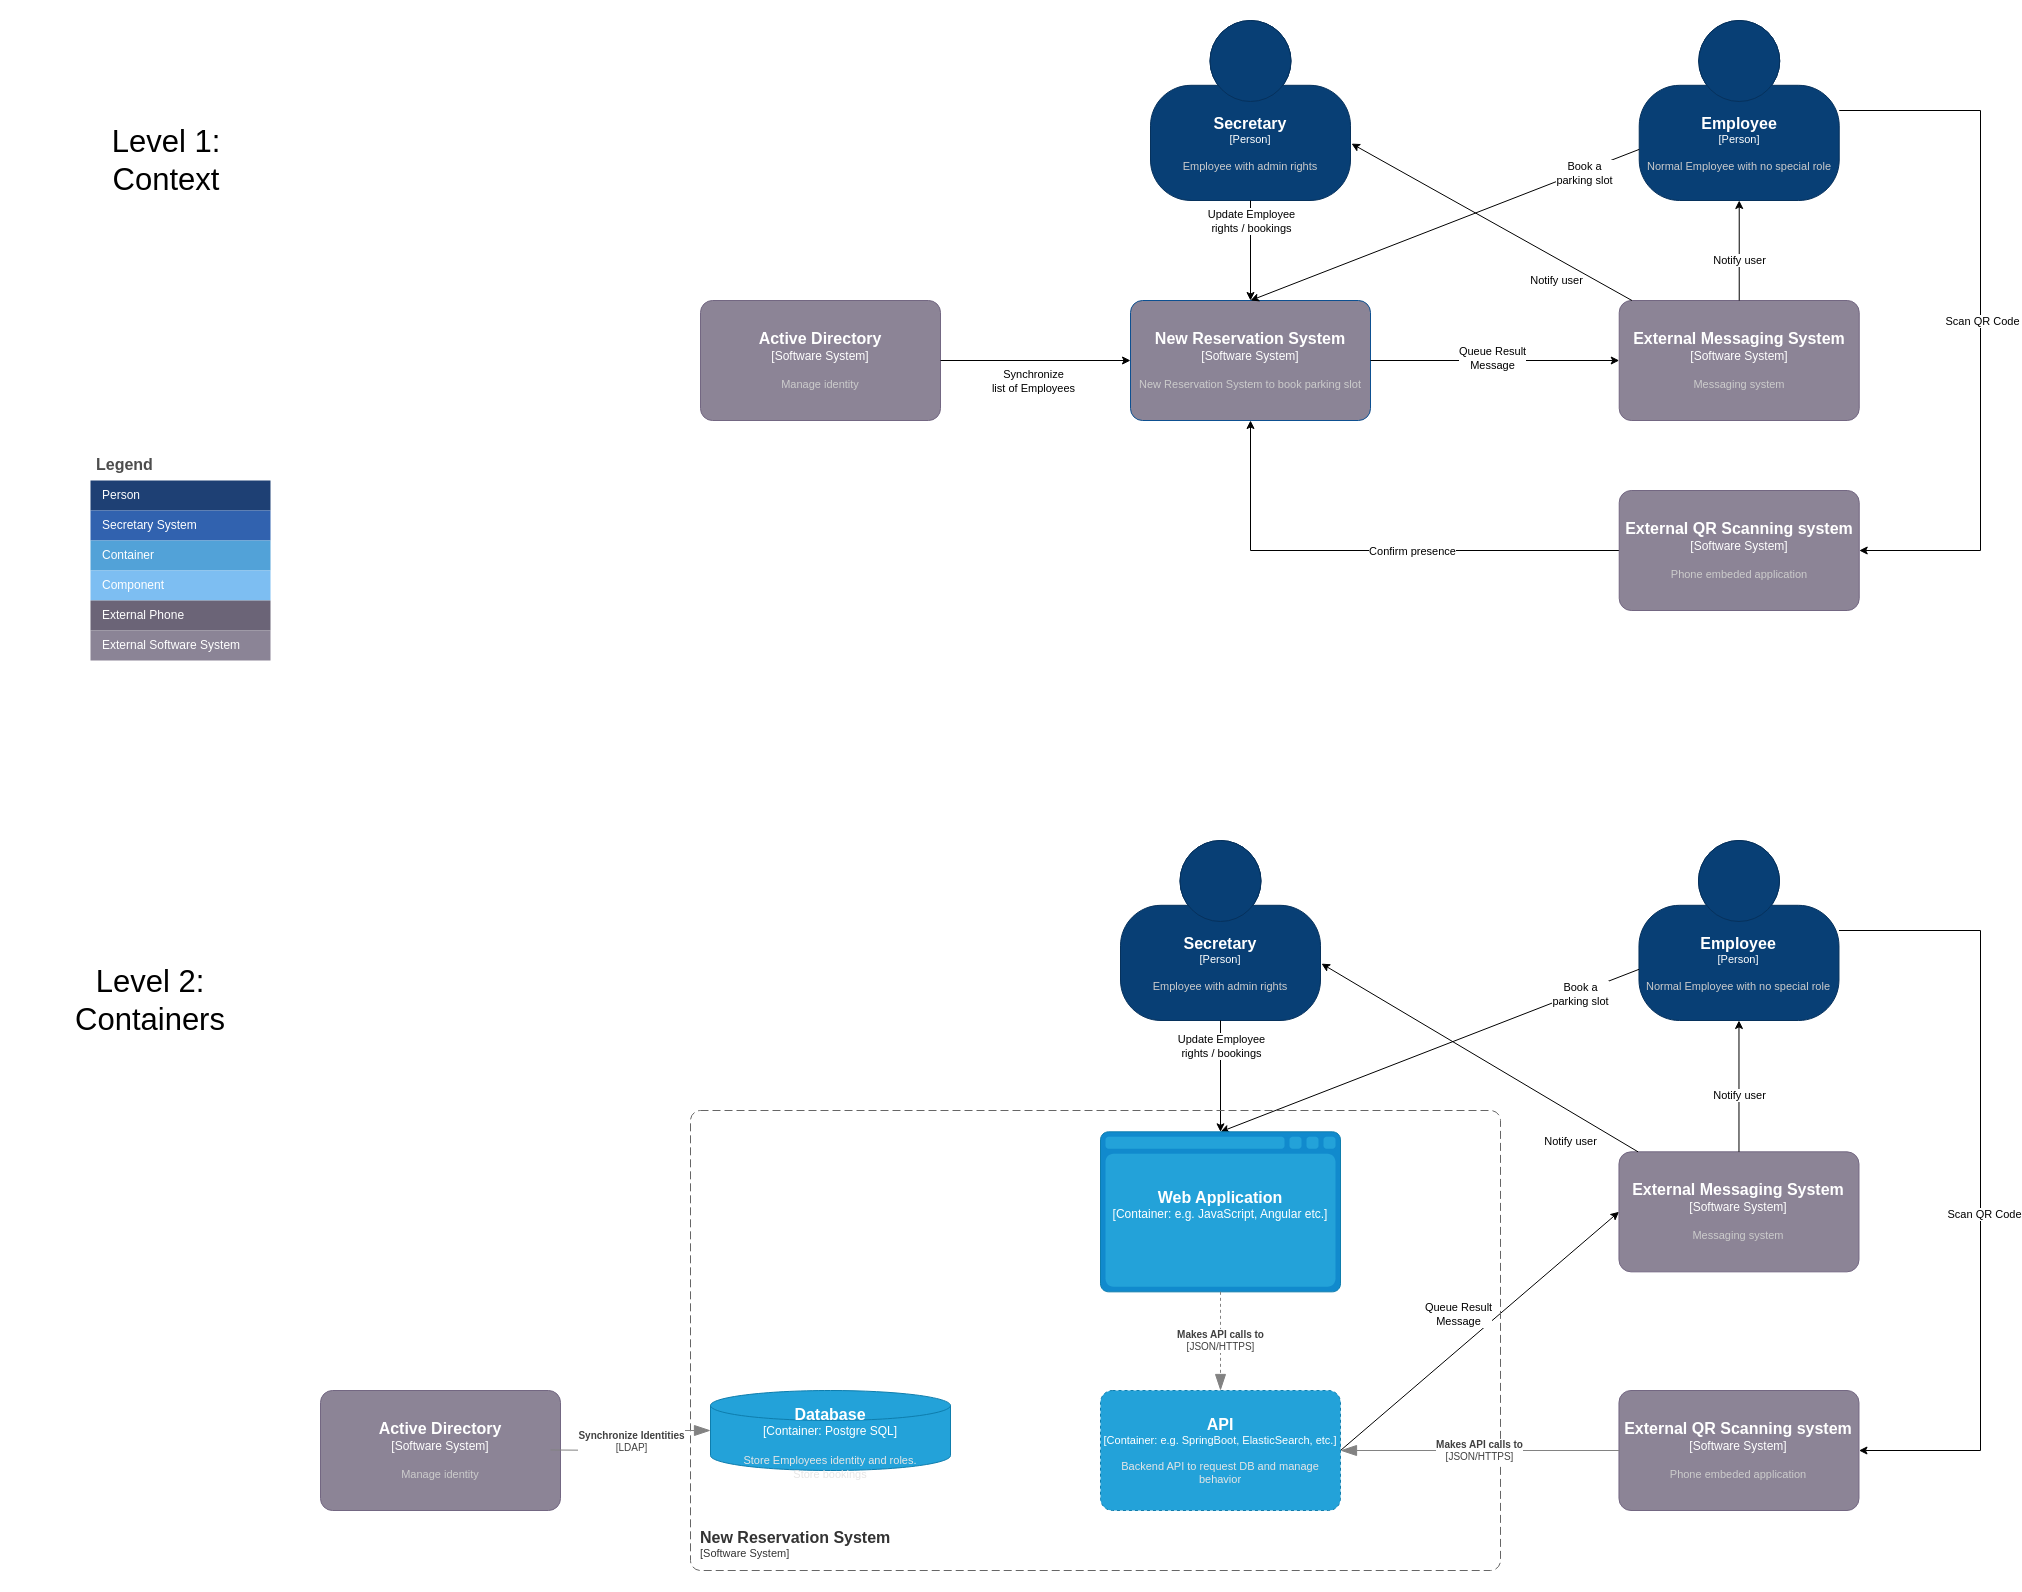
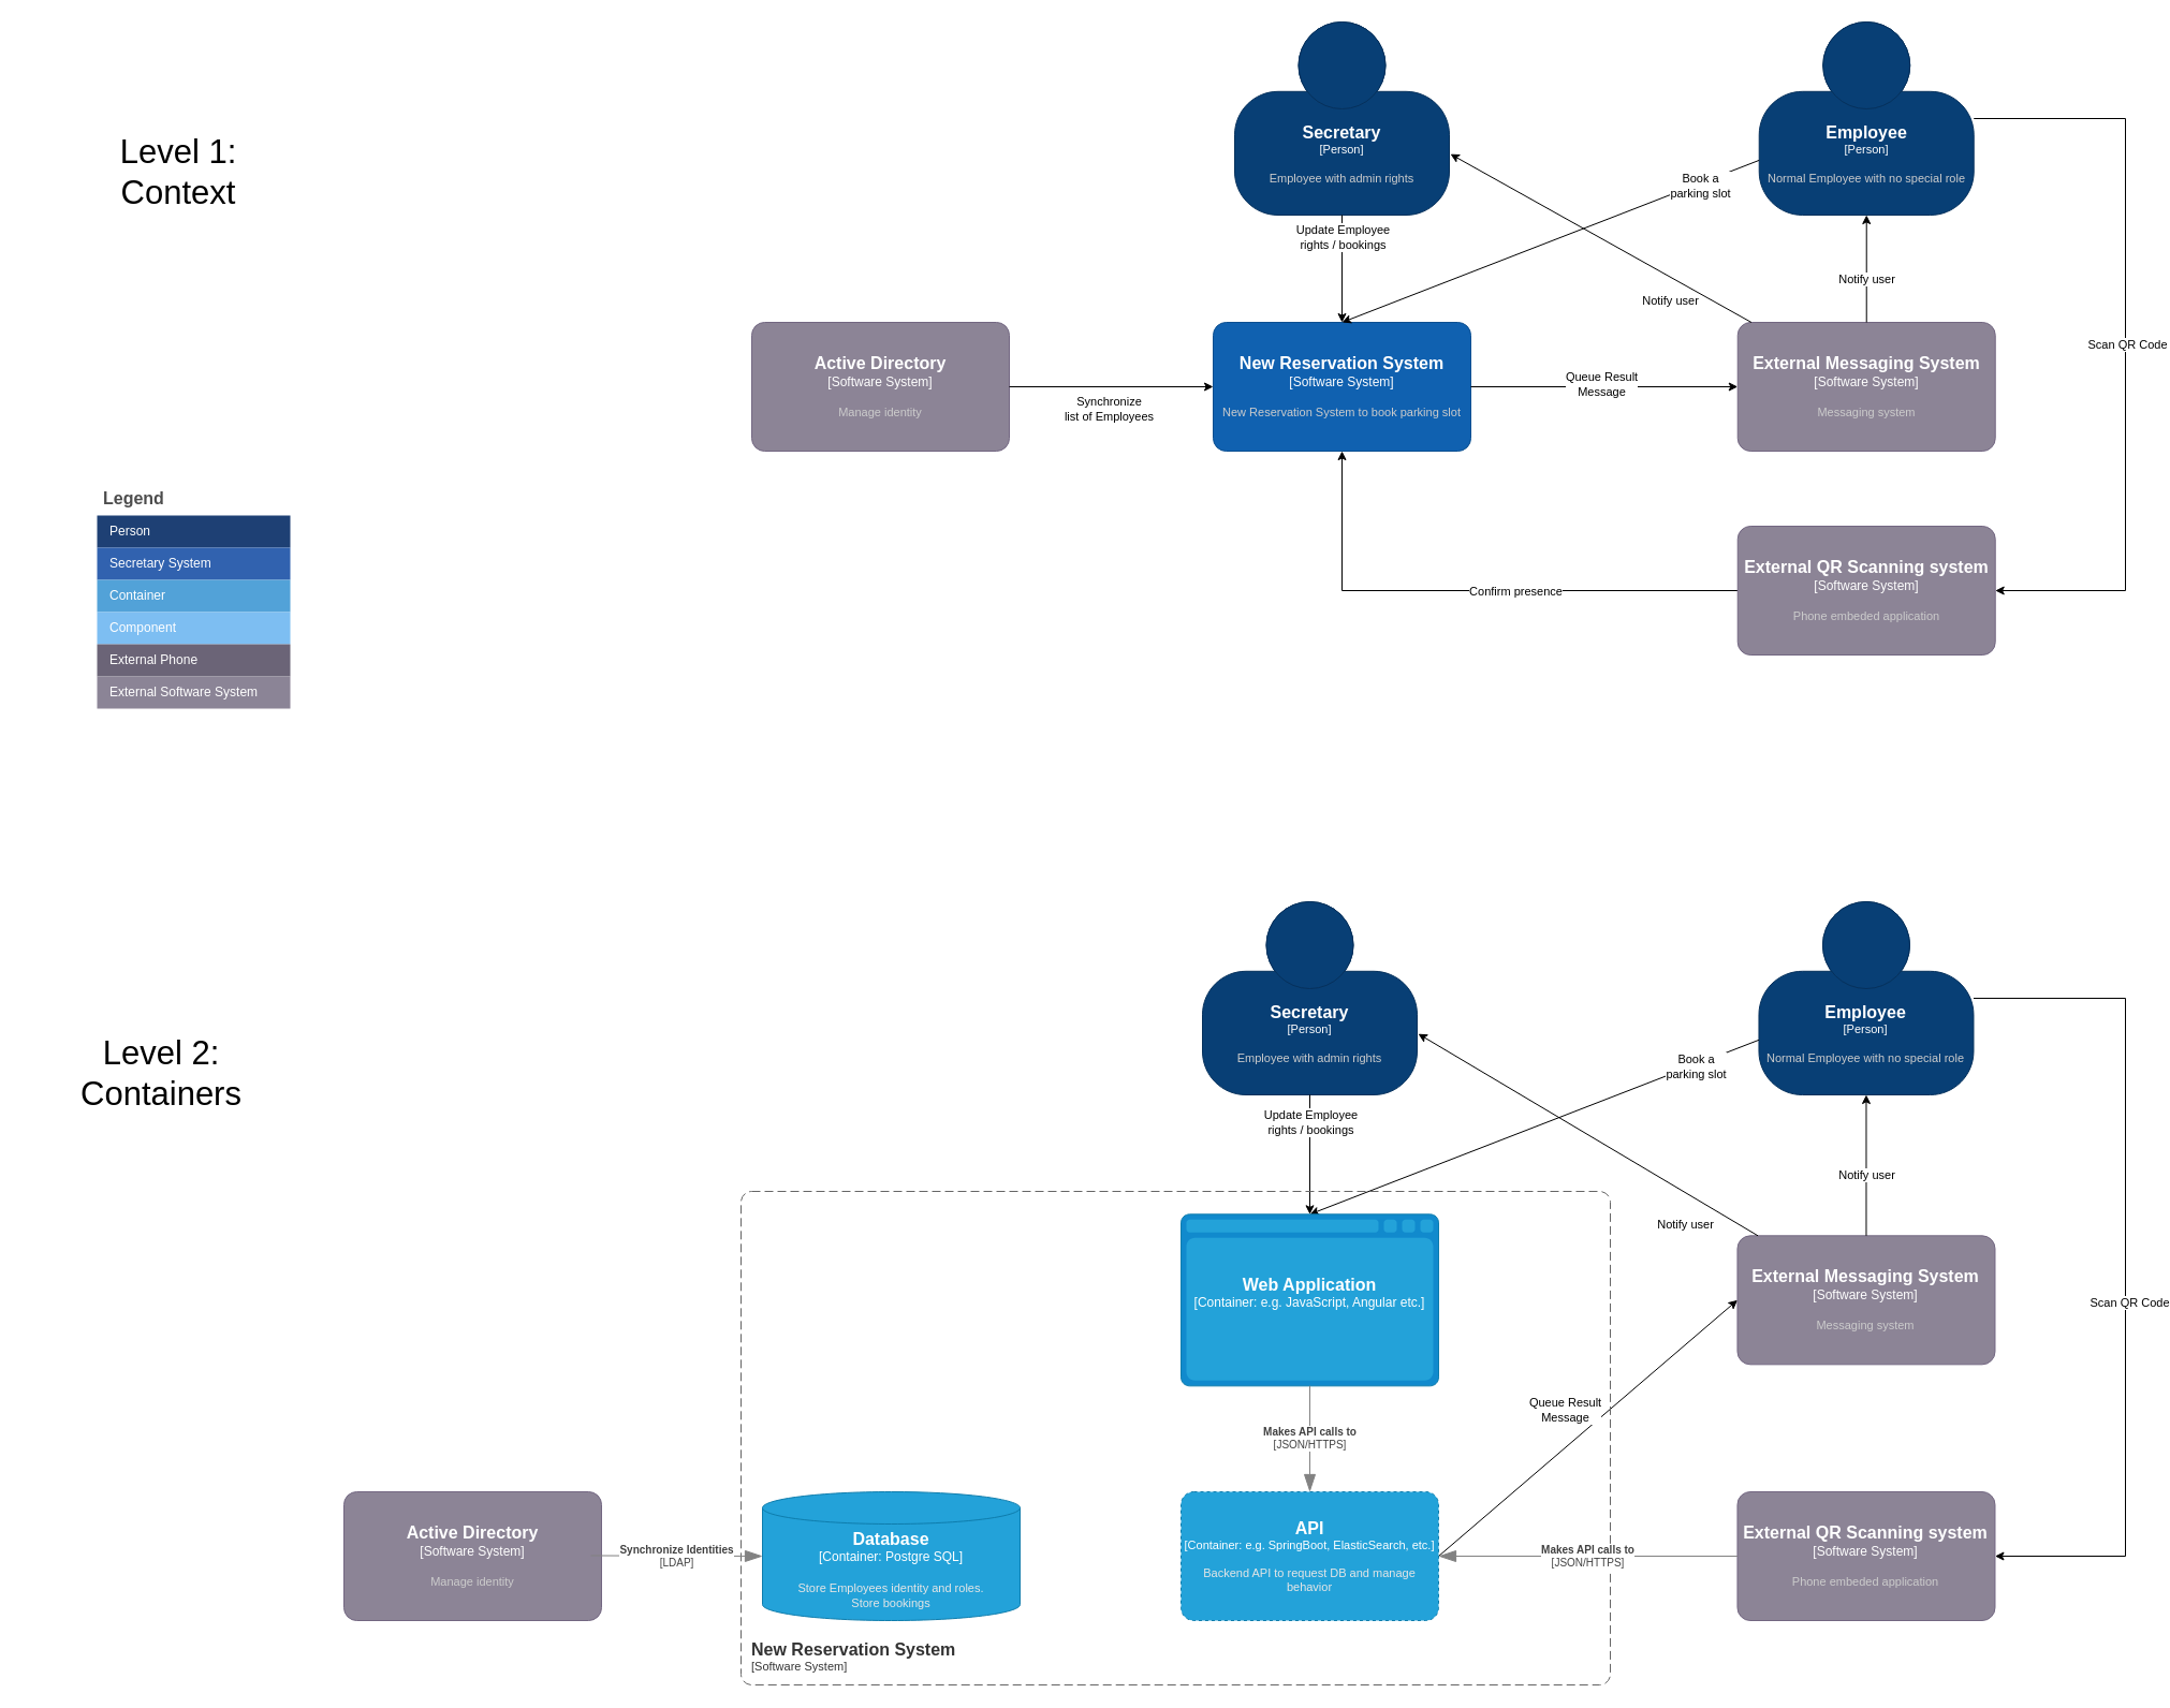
- <mxCell id="3" value="&lt;font style=&quot;font-size: 16px&quot;&gt;&lt;b&gt;New Reservation System&lt;/b&gt;&lt;/font&gt;&lt;div&gt;[Software System]&lt;/div&gt;&lt;br&gt;&lt;div&gt;&lt;font style=&quot;font-size: 11px&quot;&gt;&lt;font color=&quot;#cccccc&quot;&gt;New Reservation System to book parking slot&lt;/font&gt;&lt;/div&gt;" style="rounded=1;whiteSpace=wrap;html=1;labelBackgroundColor=none;fillColor=#8b8496;fontColor=#ffffff;align=center;arcSize=10;strokeColor=#0D5091;metaEdit=1;resizable=0;points=[[0.25,0,0],[0.5,0,0],[0.75,0,0],[1,0.25,0],[1,0.5,0],[1,0.75,0],[0.75,1,0],[0.5,1,0],[0.25,1,0],[0,0.75,0],[0,0.5,0],[0,0.25,0]];" vertex="1" parent="1"><mxGeometry x="1130" y="300" width="240" height="120" as="geometry" /></mxCell>
+ <mxCell id="3" value="&lt;font style=&quot;font-size: 16px&quot;&gt;&lt;b&gt;New Reservation System&lt;/b&gt;&lt;/font&gt;&lt;div&gt;[Software System]&lt;/div&gt;&lt;br&gt;&lt;div&gt;&lt;font style=&quot;font-size: 11px&quot;&gt;&lt;font color=&quot;#cccccc&quot;&gt;New Reservation System to book parking slot&lt;/font&gt;&lt;/div&gt;" style="rounded=1;whiteSpace=wrap;html=1;labelBackgroundColor=none;fillColor=#1061B0;fontColor=#ffffff;align=center;arcSize=10;strokeColor=#0D5091;metaEdit=1;resizable=0;points=[[0.25,0,0],[0.5,0,0],[0.75,0,0],[1,0.25,0],[1,0.5,0],[1,0.75,0],[0.75,1,0],[0.5,1,0],[0.25,1,0],[0,0.75,0],[0,0.5,0],[0,0.25,0]];" vertex="1" parent="1"><mxGeometry x="1130" y="300" width="240" height="120" as="geometry" /></mxCell>
- <mxCell id="48" value="&lt;div style=&quot;text-align: left&quot;&gt;&lt;div style=&quot;text-align: center&quot;&gt;&lt;b&gt;Makes API calls to&lt;/b&gt;&lt;/div&gt;&lt;div style=&quot;text-align: center&quot;&gt;[JSON/HTTPS]&lt;/div&gt;&lt;/div&gt;" style="endArrow=blockThin;html=1;fontSize=10;fontColor=#404040;strokeWidth=1;endFill=1;strokeColor=#828282;elbow=vertical;metaEdit=1;endSize=14;startSize=14;jumpStyle=arc;jumpSize=16;rounded=0;edgeStyle=orthogonalEdgeStyle;entryX=0.5;entryY=0;entryDx=0;entryDy=0;entryPerimeter=0;exitX=0.5;exitY=1;exitDx=0;exitDy=0;exitPerimeter=0;dashed=1;" edge="1" parent="1" source="37" target="38"><mxGeometry width="240" relative="1" as="geometry"><mxPoint x="1250" y="1240" as="sourcePoint" /><mxPoint x="1490" y="1240" as="targetPoint" /></mxGeometry></mxCell>
+ <mxCell id="48" value="&lt;div style=&quot;text-align: left&quot;&gt;&lt;div style=&quot;text-align: center&quot;&gt;&lt;b&gt;Makes API calls to&lt;/b&gt;&lt;/div&gt;&lt;div style=&quot;text-align: center&quot;&gt;[JSON/HTTPS]&lt;/div&gt;&lt;/div&gt;" style="endArrow=blockThin;html=1;fontSize=10;fontColor=#404040;strokeWidth=1;endFill=1;strokeColor=#828282;elbow=vertical;metaEdit=1;endSize=14;startSize=14;jumpStyle=arc;jumpSize=16;rounded=0;edgeStyle=orthogonalEdgeStyle;entryX=0.5;entryY=0;entryDx=0;entryDy=0;entryPerimeter=0;exitX=0.5;exitY=1;exitDx=0;exitDy=0;exitPerimeter=0;" edge="1" parent="1" source="37" target="38"><mxGeometry width="240" relative="1" as="geometry"><mxPoint x="1250" y="1240" as="sourcePoint" /><mxPoint x="1490" y="1240" as="targetPoint" /></mxGeometry></mxCell>
- <mxCell id="36" value="&lt;font style=&quot;font-size: 16px&quot;&gt;&lt;b&gt;Database&lt;/b&gt;&lt;/font&gt;&lt;div&gt;[Container:&amp;nbsp;Postgre SQL]&lt;/div&gt;&lt;br&gt;&lt;div&gt;&lt;font style=&quot;font-size: 11px&quot;&gt;&lt;font color=&quot;#E6E6E6&quot;&gt;Store Employees identity and roles.&#10;Store bookings&lt;/font&gt;&lt;/div&gt;" style="shape=cylinder3;size=15;whiteSpace=wrap;html=1;boundedLbl=1;rounded=0;labelBackgroundColor=none;fillColor=#23A2D9;fontSize=12;fontColor=#ffffff;align=center;strokeColor=#0E7DAD;metaEdit=1;points=[[0.5,0,0],[1,0.25,0],[1,0.5,0],[1,0.75,0],[0.5,1,0],[0,0.75,0],[0,0.5,0],[0,0.25,0]];resizable=0;" vertex="1" parent="1"><mxGeometry x="710" y="1390" width="240" height="80" as="geometry" /></mxCell>
+ <mxCell id="36" value="&lt;font style=&quot;font-size: 16px&quot;&gt;&lt;b&gt;Database&lt;/b&gt;&lt;/font&gt;&lt;div&gt;[Container:&amp;nbsp;Postgre SQL]&lt;/div&gt;&lt;br&gt;&lt;div&gt;&lt;font style=&quot;font-size: 11px&quot;&gt;&lt;font color=&quot;#E6E6E6&quot;&gt;Store Employees identity and roles.&#10;Store bookings&lt;/font&gt;&lt;/div&gt;" style="shape=cylinder3;size=15;whiteSpace=wrap;html=1;boundedLbl=1;rounded=0;labelBackgroundColor=none;fillColor=#23A2D9;fontSize=12;fontColor=#ffffff;align=center;strokeColor=#0E7DAD;metaEdit=1;points=[[0.5,0,0],[1,0.25,0],[1,0.5,0],[1,0.75,0],[0.5,1,0],[0,0.75,0],[0,0.5,0],[0,0.25,0]];resizable=0;" vertex="1" parent="1"><mxGeometry x="710" y="1390" width="240" height="120" as="geometry" /></mxCell>
